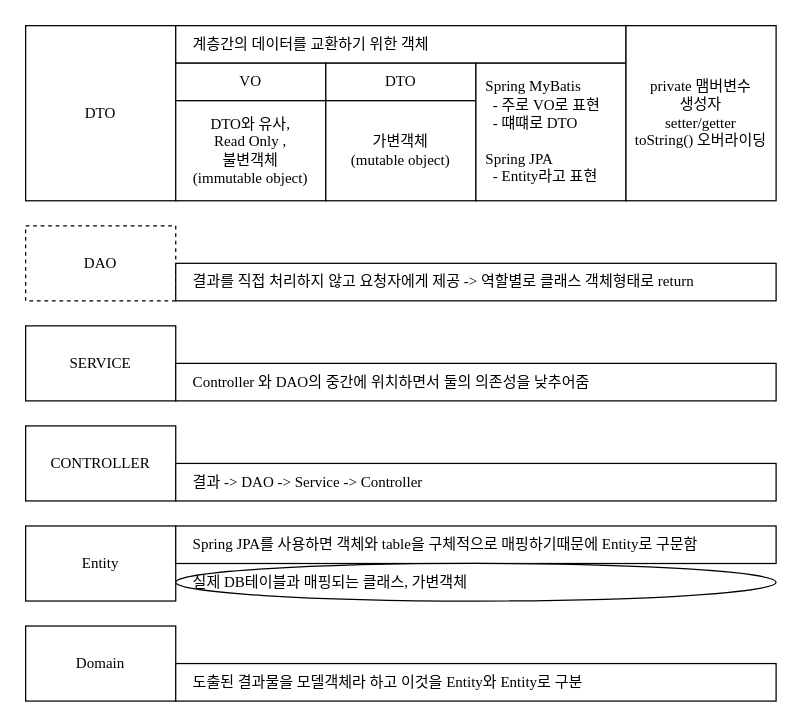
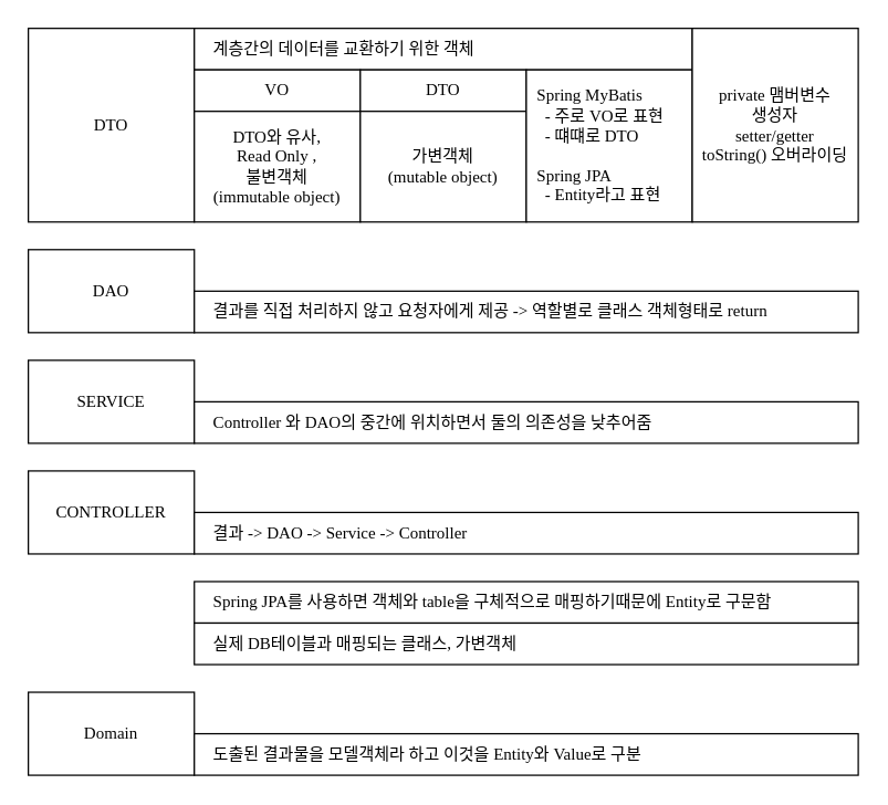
- <mxCell id="3" value="DAO" style="rounded=0;whiteSpace=wrap;html=1;fontFamily=a고딕14;dashed=1;" vertex="1" parent="1"><mxGeometry x="20" y="180" width="120" height="60" as="geometry" /></mxCell>
+ <mxCell id="3" value="DAO" style="rounded=0;whiteSpace=wrap;html=1;fontFamily=a고딕14;" vertex="1" parent="1"><mxGeometry x="20" y="180" width="120" height="60" as="geometry" /></mxCell>
- <mxCell id="12" value="Entity" style="rounded=0;whiteSpace=wrap;html=1;fontFamily=a고딕14;" vertex="1" parent="1"><mxGeometry x="20" y="420" width="120" height="60" as="geometry" /></mxCell>
- <mxCell id="14" value="&amp;nbsp; &amp;nbsp; 실제 DB테이블과 매핑되는 클래스, 가변객체" style="ellipse;whiteSpace=wrap;html=1;fontFamily=a고딕14;align=left;" vertex="1" parent="1"><mxGeometry x="140" y="450" width="480" height="30" as="geometry" /></mxCell>
+ <mxCell id="14" value="&amp;nbsp; &amp;nbsp; 실제 DB테이블과 매핑되는 클래스, 가변객체" style="rounded=0;whiteSpace=wrap;html=1;fontFamily=a고딕14;align=left;" vertex="1" parent="1"><mxGeometry x="140" y="450" width="480" height="30" as="geometry" /></mxCell>
- <mxCell id="16" value="&amp;nbsp; &amp;nbsp; 도출된 결과물을 모델객체라 하고 이것을 Entity와 Entity로 구분" style="rounded=0;whiteSpace=wrap;html=1;fontFamily=a고딕14;align=left;" vertex="1" parent="1"><mxGeometry x="140" y="530" width="480" height="30" as="geometry" /></mxCell>
+ <mxCell id="16" value="&amp;nbsp; &amp;nbsp; 도출된 결과물을 모델객체라 하고 이것을 Entity와 Value로 구분" style="rounded=0;whiteSpace=wrap;html=1;fontFamily=a고딕14;align=left;" vertex="1" parent="1"><mxGeometry x="140" y="530" width="480" height="30" as="geometry" /></mxCell>
